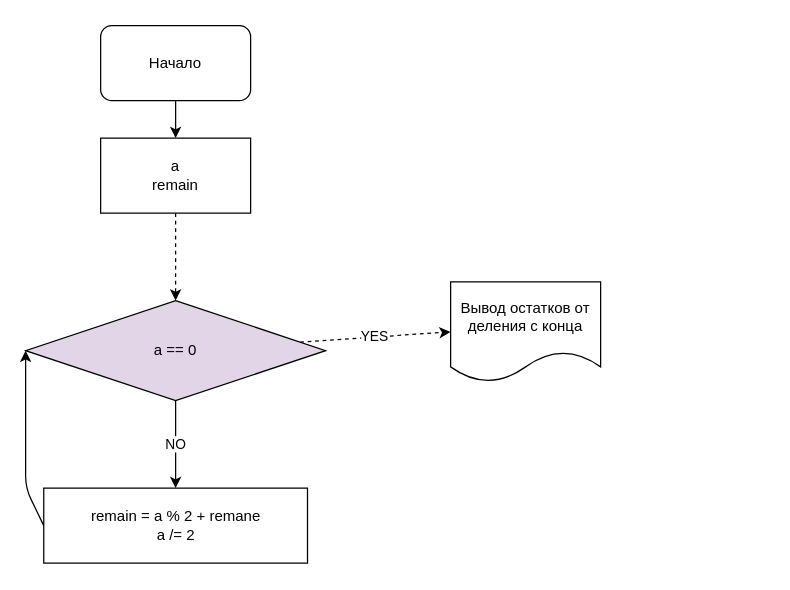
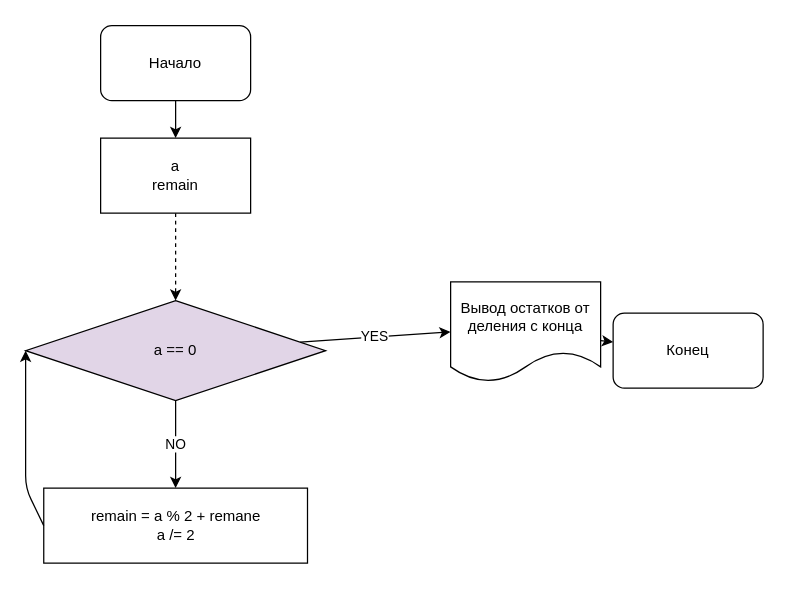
- <mxCell id="7" value="YES" style="edgeStyle=none;html=1;entryX=0;entryY=0.5;entryDx=0;entryDy=0;dashed=1;" parent="1" source="8" target="12" edge="1"><mxGeometry relative="1" as="geometry"><mxPoint x="320" y="280" as="targetPoint" /></mxGeometry></mxCell>
+ <mxCell id="7" value="YES" style="edgeStyle=none;html=1;entryX=0;entryY=0.5;entryDx=0;entryDy=0;" parent="1" source="8" target="12" edge="1"><mxGeometry relative="1" as="geometry"><mxPoint x="320" y="280" as="targetPoint" /></mxGeometry></mxCell>
+ <mxCell id="11" value="" style="edgeStyle=none;html=1;" parent="1" source="12" target="13" edge="1"><mxGeometry relative="1" as="geometry" /></mxCell>
+ <mxCell id="13" value="Конец" style="rounded=1;whiteSpace=wrap;html=1;" parent="1" vertex="1"><mxGeometry x="490" y="250" width="120" height="60" as="geometry" /></mxCell>
